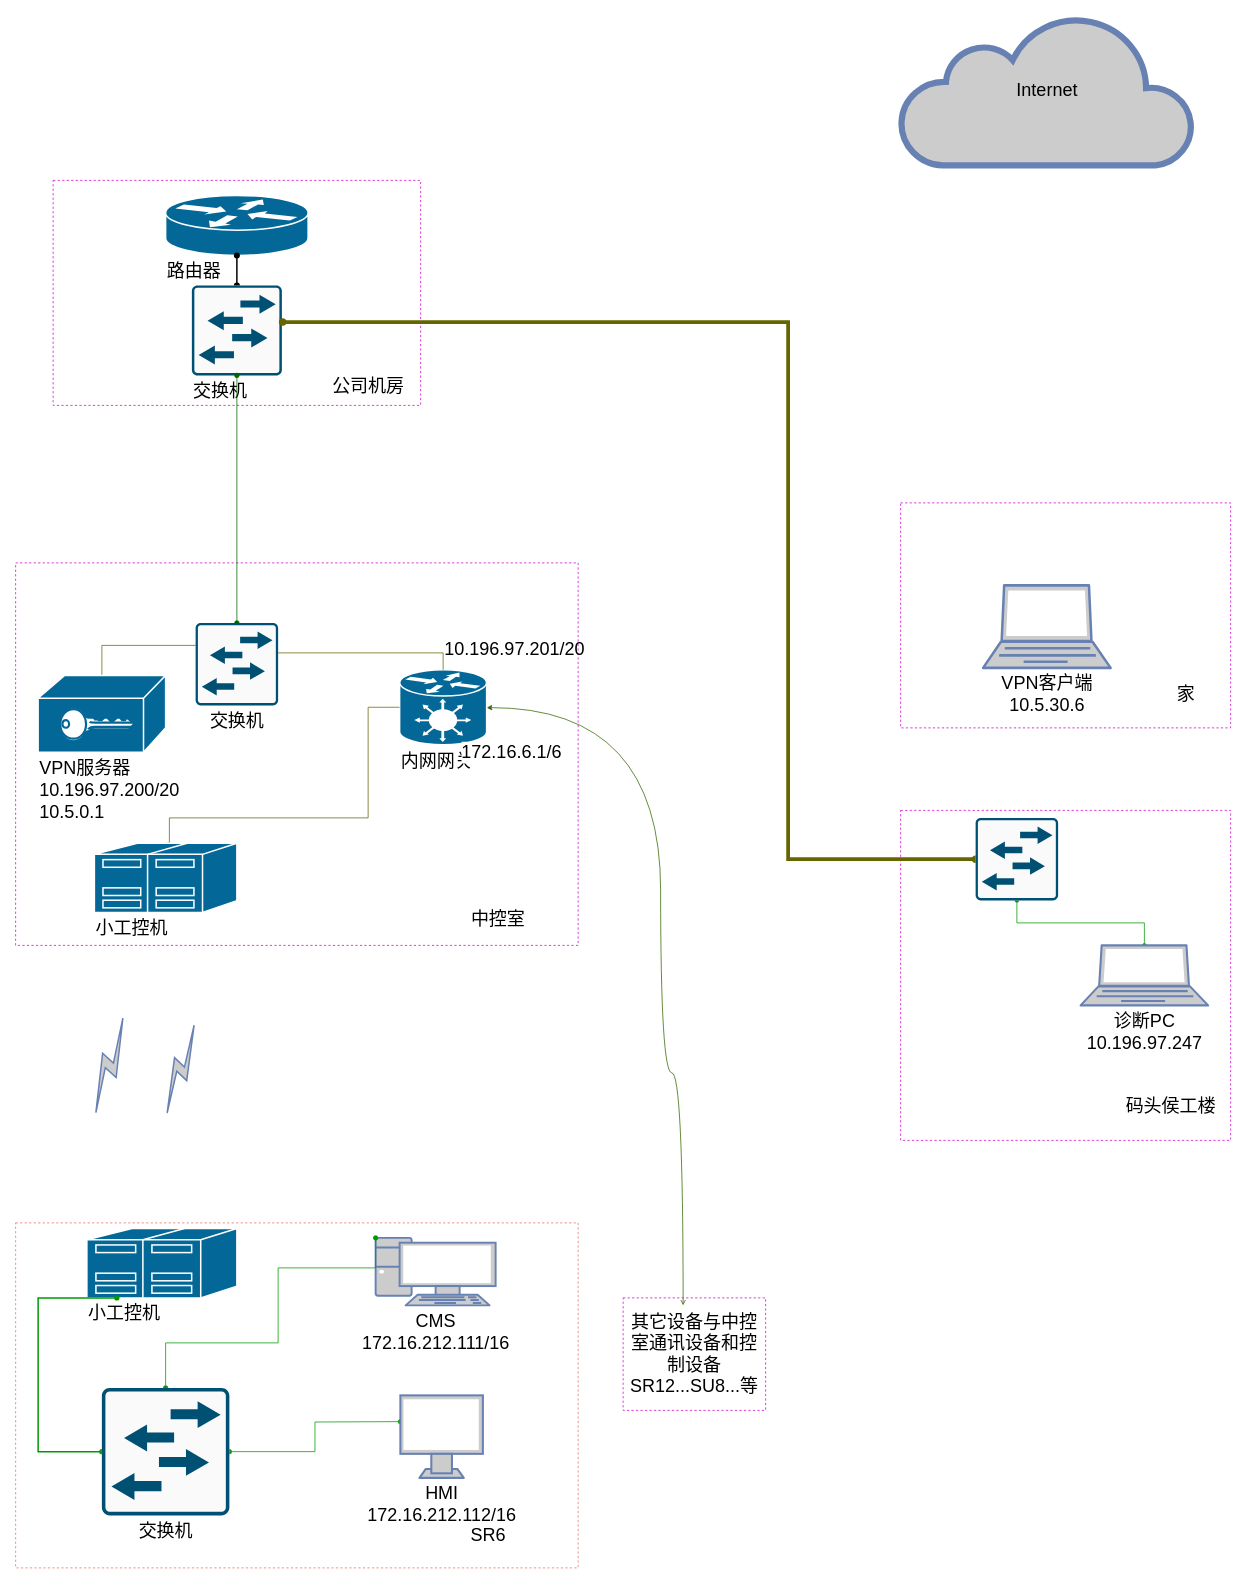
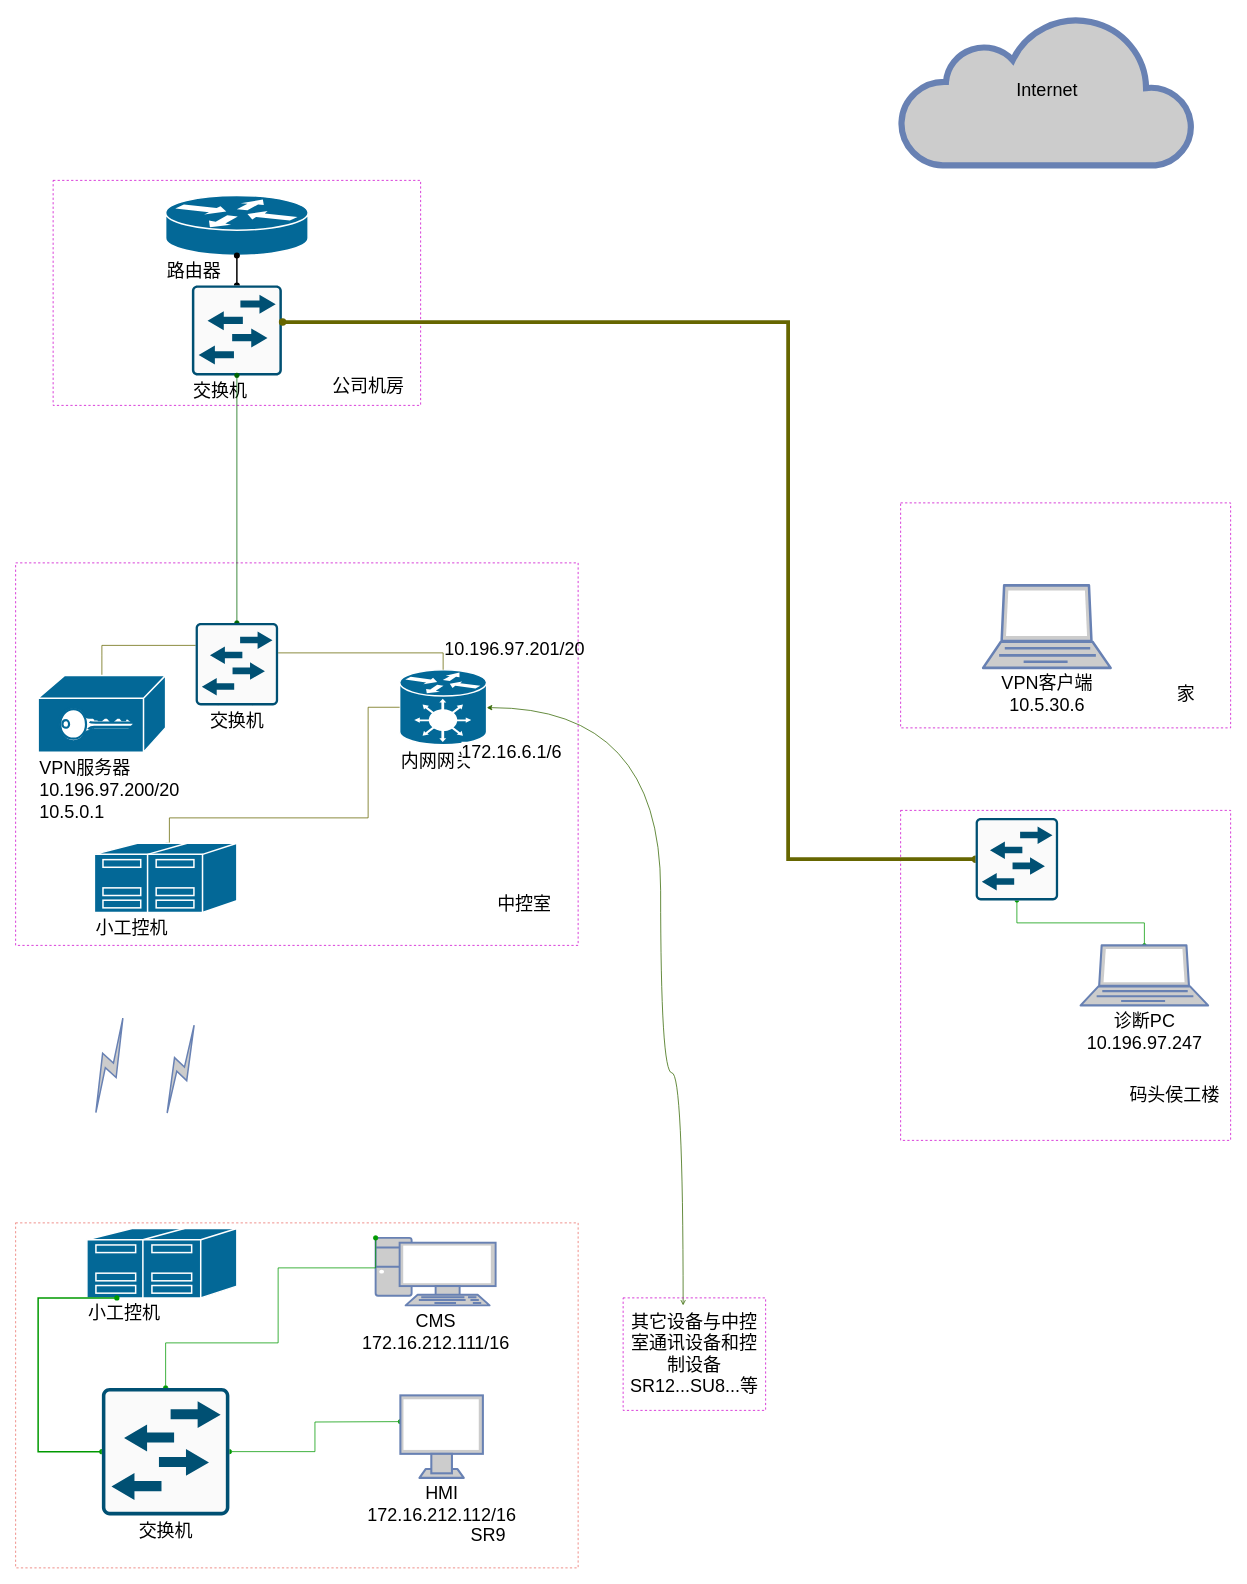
- <mxCell id="28" value="中控室" style="text;html=1;align=center;verticalAlign=middle;resizable=0;points=[];autosize=1;fontSize=24;" vertex="1" parent="1"><mxGeometry x="618" y="1210" width="90" height="30" as="geometry" /></mxCell>
+ <mxCell id="28" value="中控室" style="text;html=1;align=center;verticalAlign=middle;resizable=0;points=[];autosize=1;fontSize=24;" vertex="1" parent="1"><mxGeometry x="653" y="1190" width="90" height="30" as="geometry" /></mxCell>
- <mxCell id="41" value="码头侯工楼" style="text;html=1;align=center;verticalAlign=middle;resizable=0;points=[];autosize=1;fontSize=24;" vertex="1" parent="1"><mxGeometry x="1490" y="1460" width="140" height="30" as="geometry" /></mxCell>
+ <mxCell id="41" value="码头侯工楼" style="text;html=1;align=center;verticalAlign=middle;resizable=0;points=[];autosize=1;fontSize=24;" vertex="1" parent="1"><mxGeometry x="1495" y="1445" width="140" height="30" as="geometry" /></mxCell>
- <mxCell id="29" value="SR6" style="text;html=1;align=center;verticalAlign=middle;resizable=0;points=[];autosize=1;fontSize=24;" vertex="1" parent="1"><mxGeometry x="620" y="2031.5" width="60" height="30" as="geometry" /></mxCell>
+ <mxCell id="29" value="SR9" style="text;html=1;align=center;verticalAlign=middle;resizable=0;points=[];autosize=1;fontSize=24;" vertex="1" parent="1"><mxGeometry x="620" y="2031.5" width="60" height="30" as="geometry" /></mxCell>
